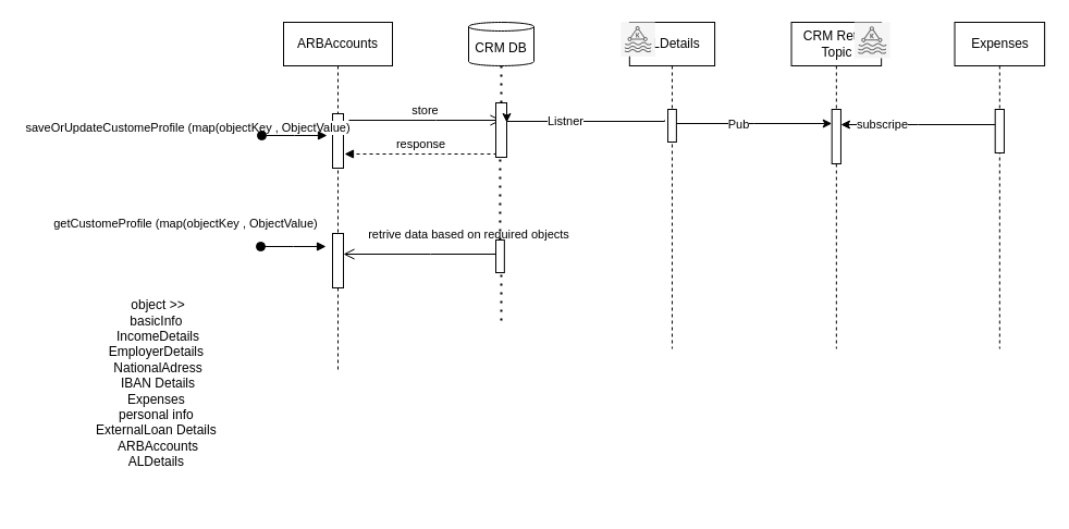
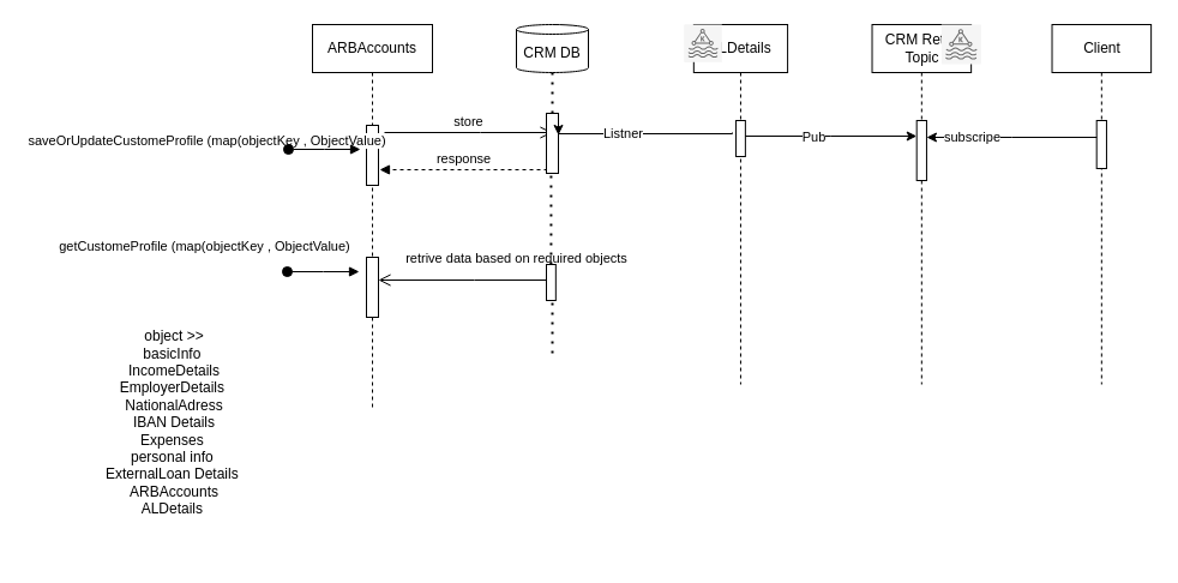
- <mxCell id="33" value="Expenses" style="shape=umlLifeline;perimeter=lifelinePerimeter;whiteSpace=wrap;html=1;container=0;dropTarget=0;collapsible=0;recursiveResize=0;outlineConnect=0;portConstraint=eastwest;newEdgeStyle={&quot;edgeStyle&quot;:&quot;elbowEdgeStyle&quot;,&quot;elbow&quot;:&quot;vertical&quot;,&quot;curved&quot;:0,&quot;rounded&quot;:0};" vertex="1" parent="32"><mxGeometry x="8.261" width="82.609" height="300" as="geometry" /></mxCell>
+ <mxCell id="33" value="Client" style="shape=umlLifeline;perimeter=lifelinePerimeter;whiteSpace=wrap;html=1;container=0;dropTarget=0;collapsible=0;recursiveResize=0;outlineConnect=0;portConstraint=eastwest;newEdgeStyle={&quot;edgeStyle&quot;:&quot;elbowEdgeStyle&quot;,&quot;elbow&quot;:&quot;vertical&quot;,&quot;curved&quot;:0,&quot;rounded&quot;:0};" vertex="1" parent="32"><mxGeometry x="8.261" width="82.609" height="300" as="geometry" /></mxCell>
